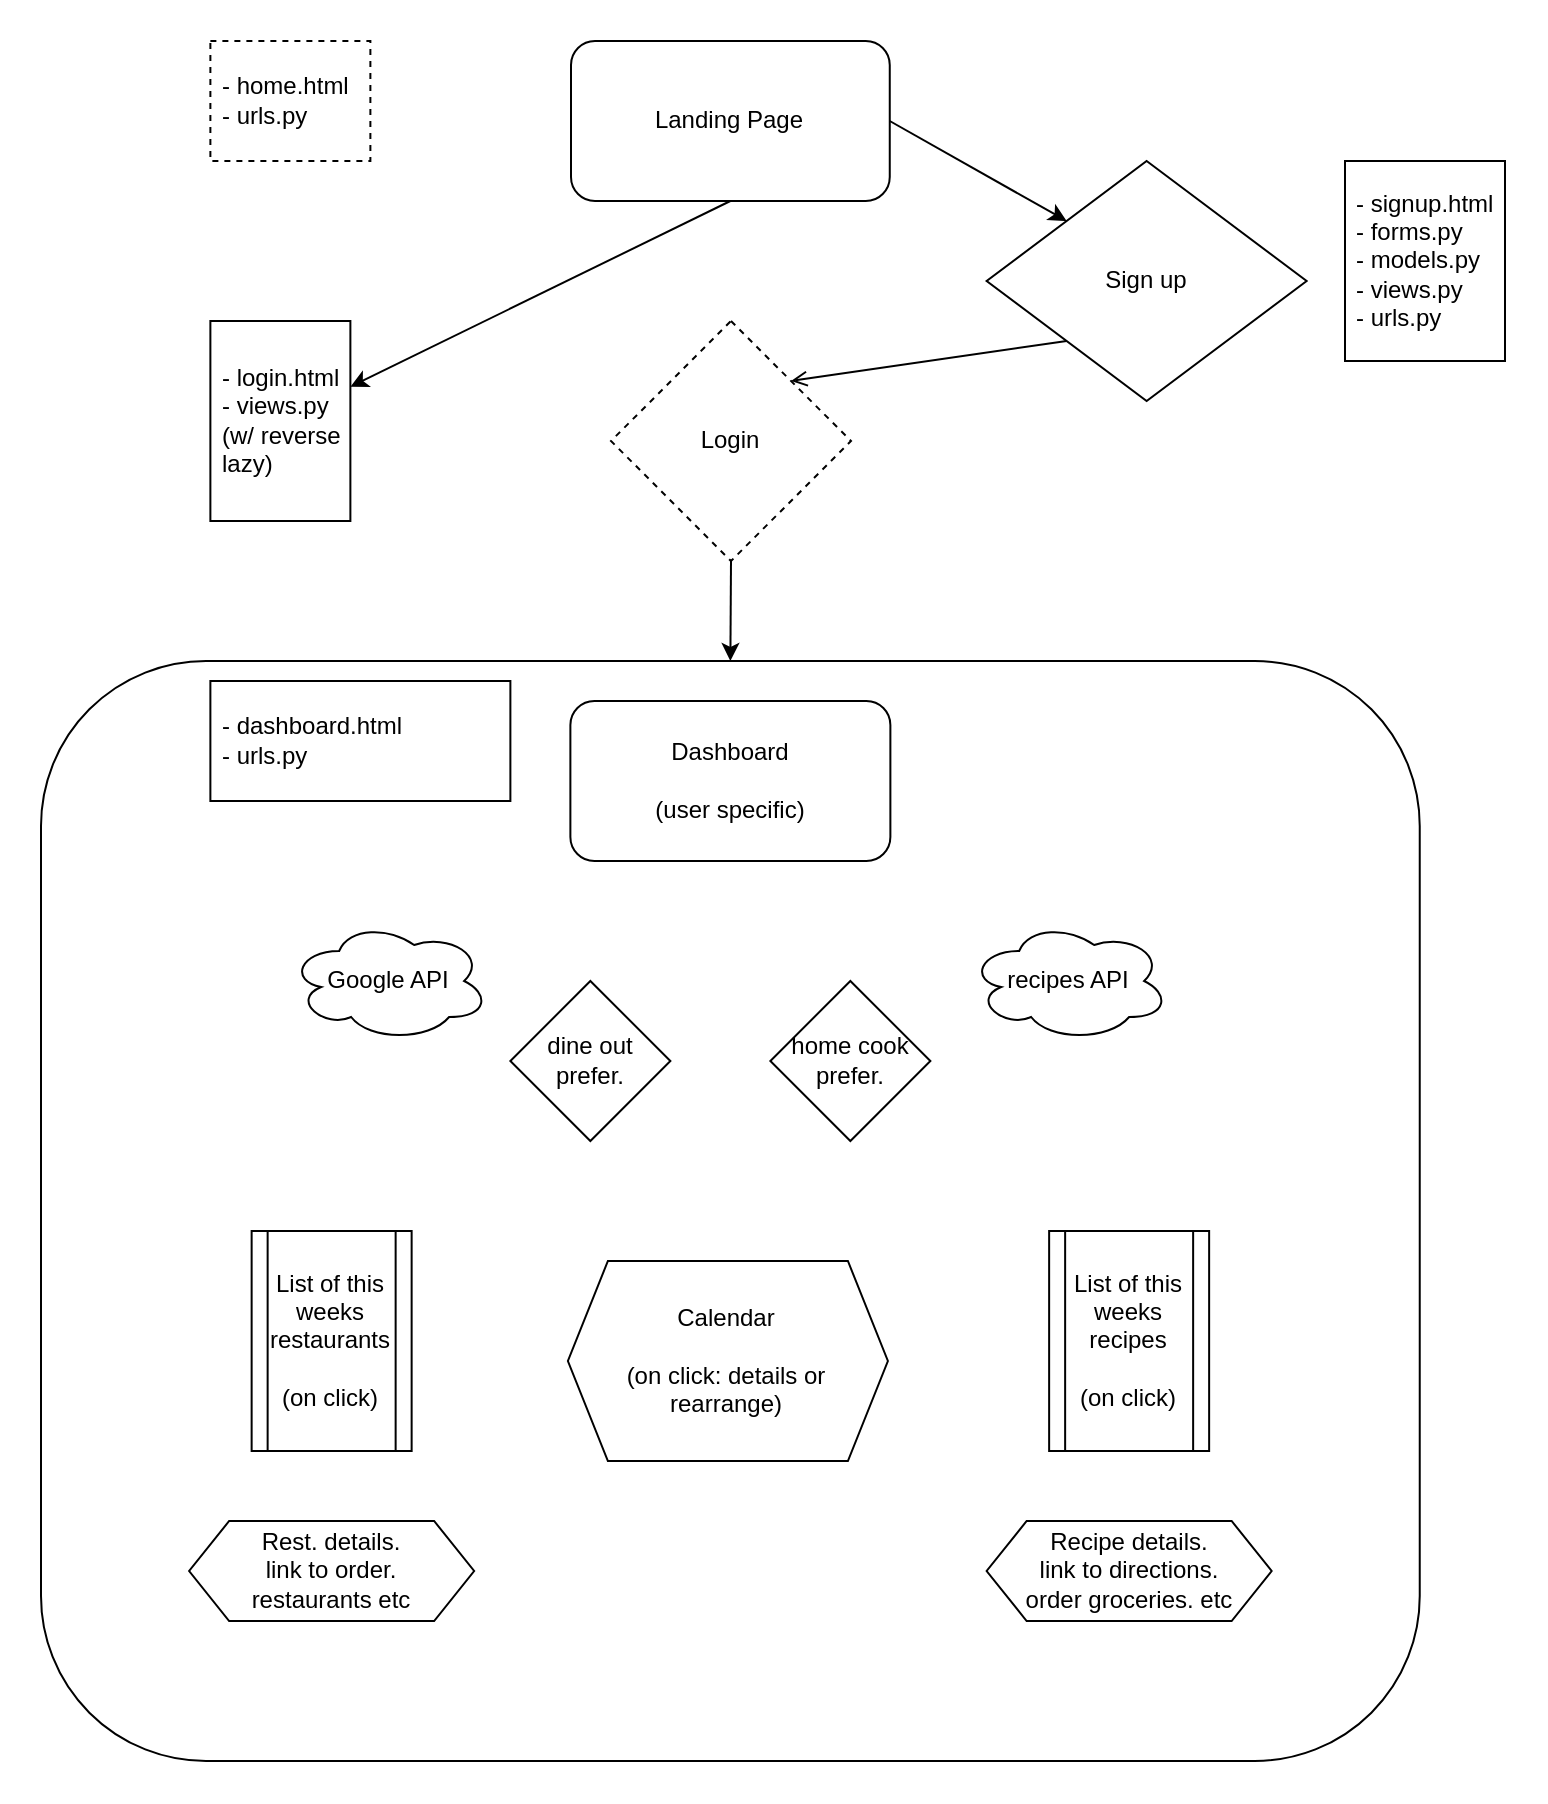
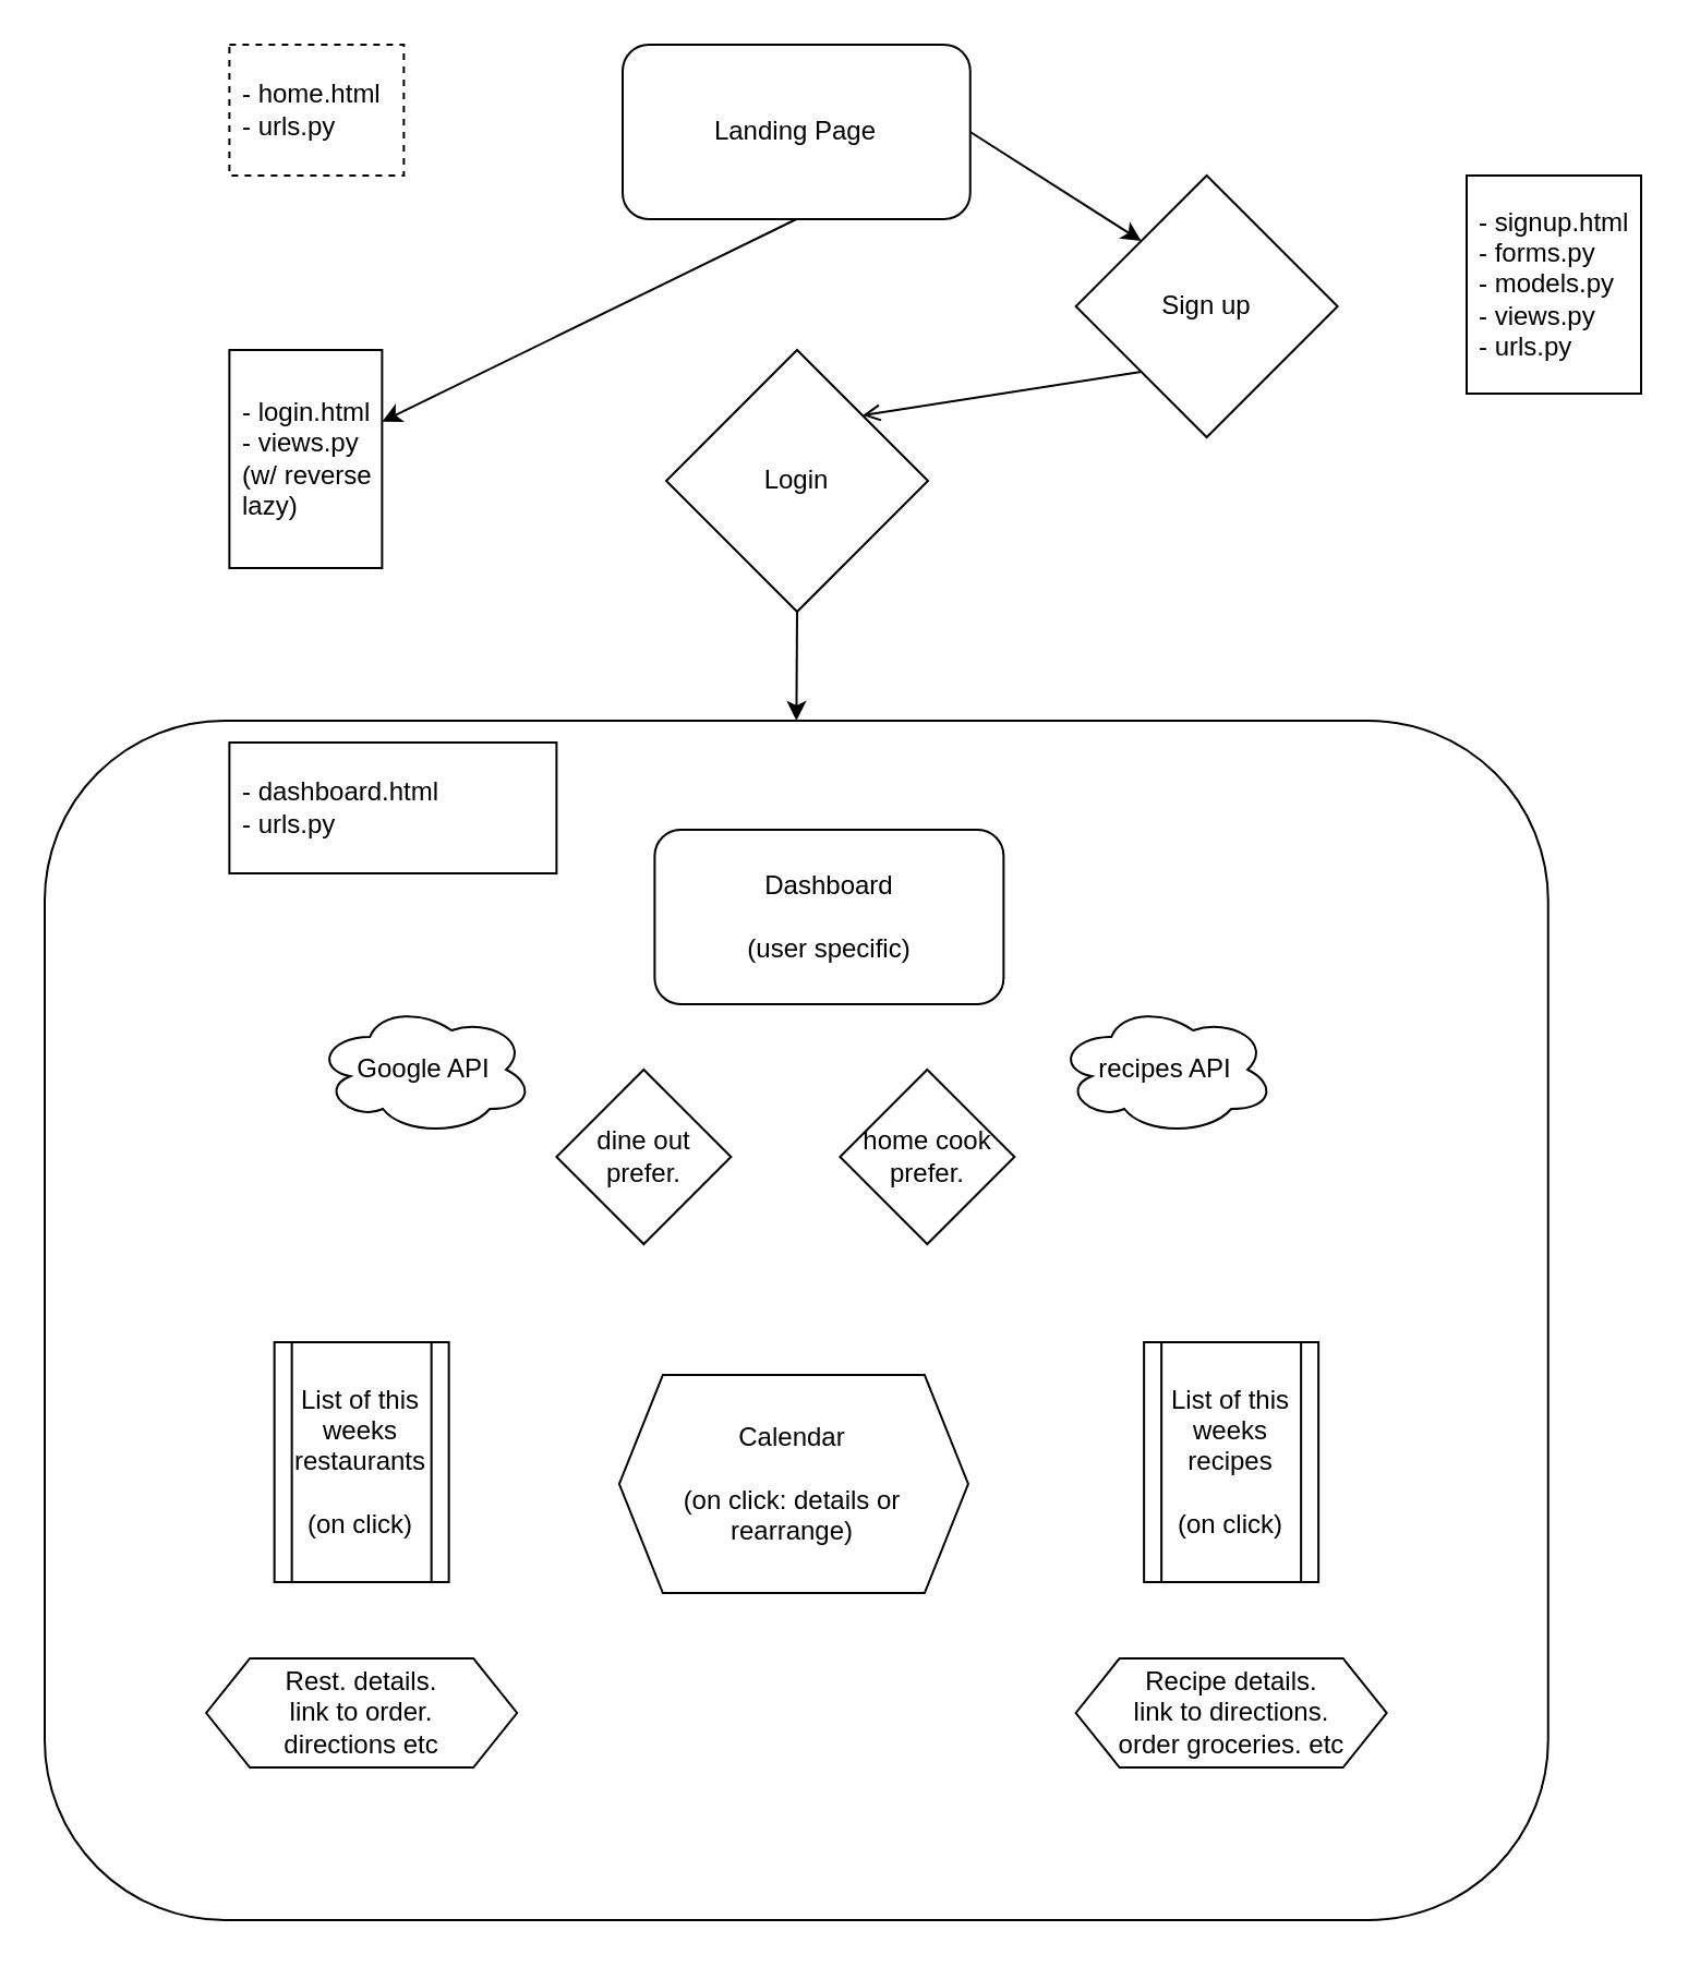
- <mxCell id="19" value="Sign up" style="rhombus;whiteSpace=wrap;html=1;" parent="1" vertex="1"><mxGeometry x="492.82" y="80" width="160" height="120" as="geometry" /></mxCell>
+ <mxCell id="19" value="Sign up" style="rhombus;whiteSpace=wrap;html=1;" parent="1" vertex="1"><mxGeometry x="492.82" y="80" width="120" height="120" as="geometry" /></mxCell>
- <mxCell id="4" value="Login" style="rhombus;whiteSpace=wrap;html=1;dashed=1;" parent="1" vertex="1"><mxGeometry x="305" y="160" width="120" height="120" as="geometry" /></mxCell>
+ <mxCell id="4" value="Login" style="rhombus;whiteSpace=wrap;html=1;" parent="1" vertex="1"><mxGeometry x="305" y="160" width="120" height="120" as="geometry" /></mxCell>
- <mxCell id="8" value="Dashboard&lt;br&gt;&lt;br&gt;(user specific)" style="rounded=1;whiteSpace=wrap;html=1;" parent="1" vertex="1"><mxGeometry x="284.69" y="350" width="160" height="80" as="geometry" /></mxCell>
+ <mxCell id="8" value="Dashboard&lt;br&gt;&lt;br&gt;(user specific)" style="rounded=1;whiteSpace=wrap;html=1;" parent="1" vertex="1"><mxGeometry x="299.69" y="380" width="160" height="80" as="geometry" /></mxCell>
- <mxCell id="15" value="Rest. details.&lt;br&gt;link to order.&lt;br&gt;restaurants etc" style="shape=hexagon;perimeter=hexagonPerimeter2;whiteSpace=wrap;html=1;fixedSize=1;" parent="1" vertex="1"><mxGeometry x="94.07" y="760" width="142.5" height="50" as="geometry" /></mxCell>
+ <mxCell id="15" value="Rest. details.&lt;br&gt;link to order.&lt;br&gt;directions etc" style="shape=hexagon;perimeter=hexagonPerimeter2;whiteSpace=wrap;html=1;fixedSize=1;" parent="1" vertex="1"><mxGeometry x="94.07" y="760" width="142.5" height="50" as="geometry" /></mxCell>
